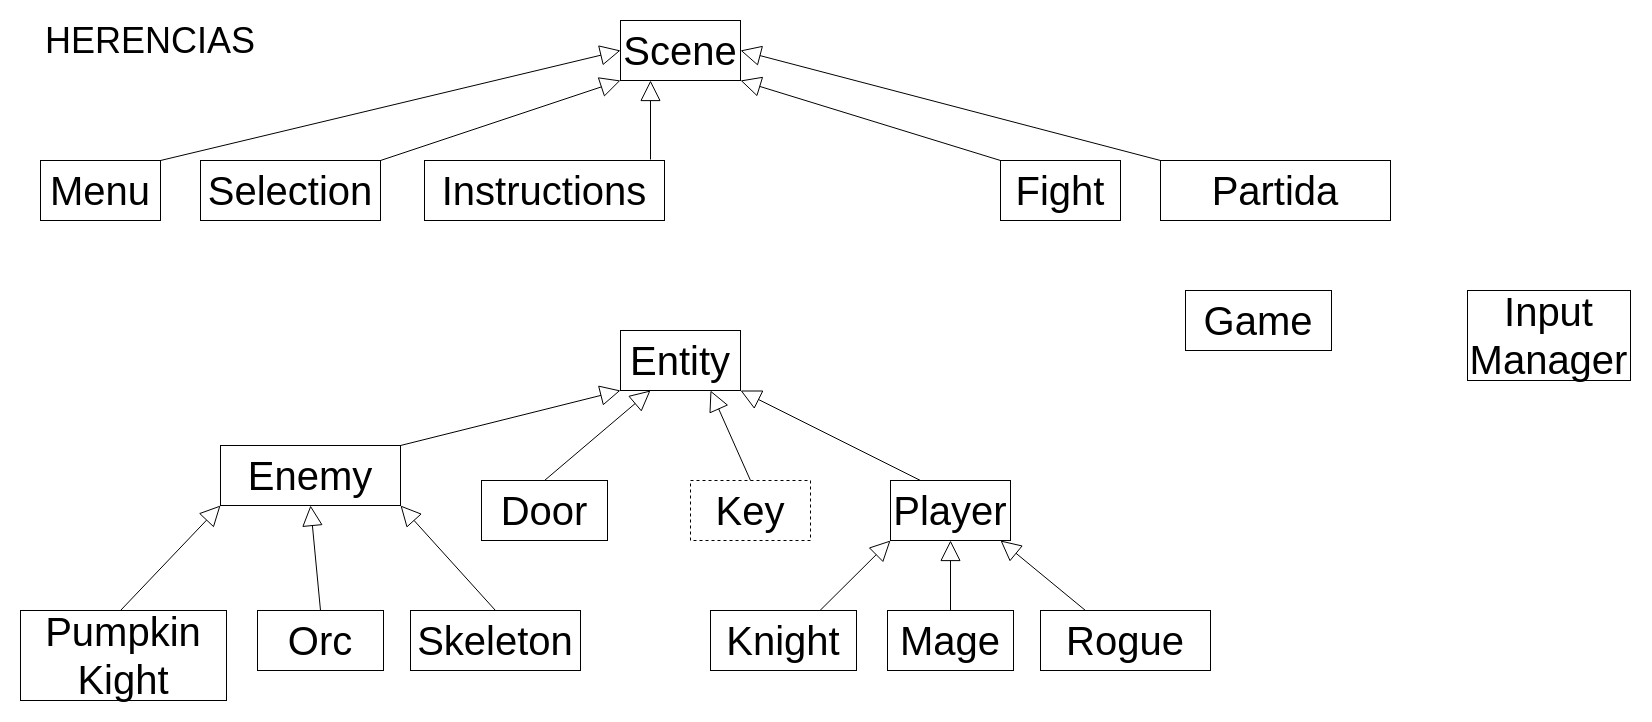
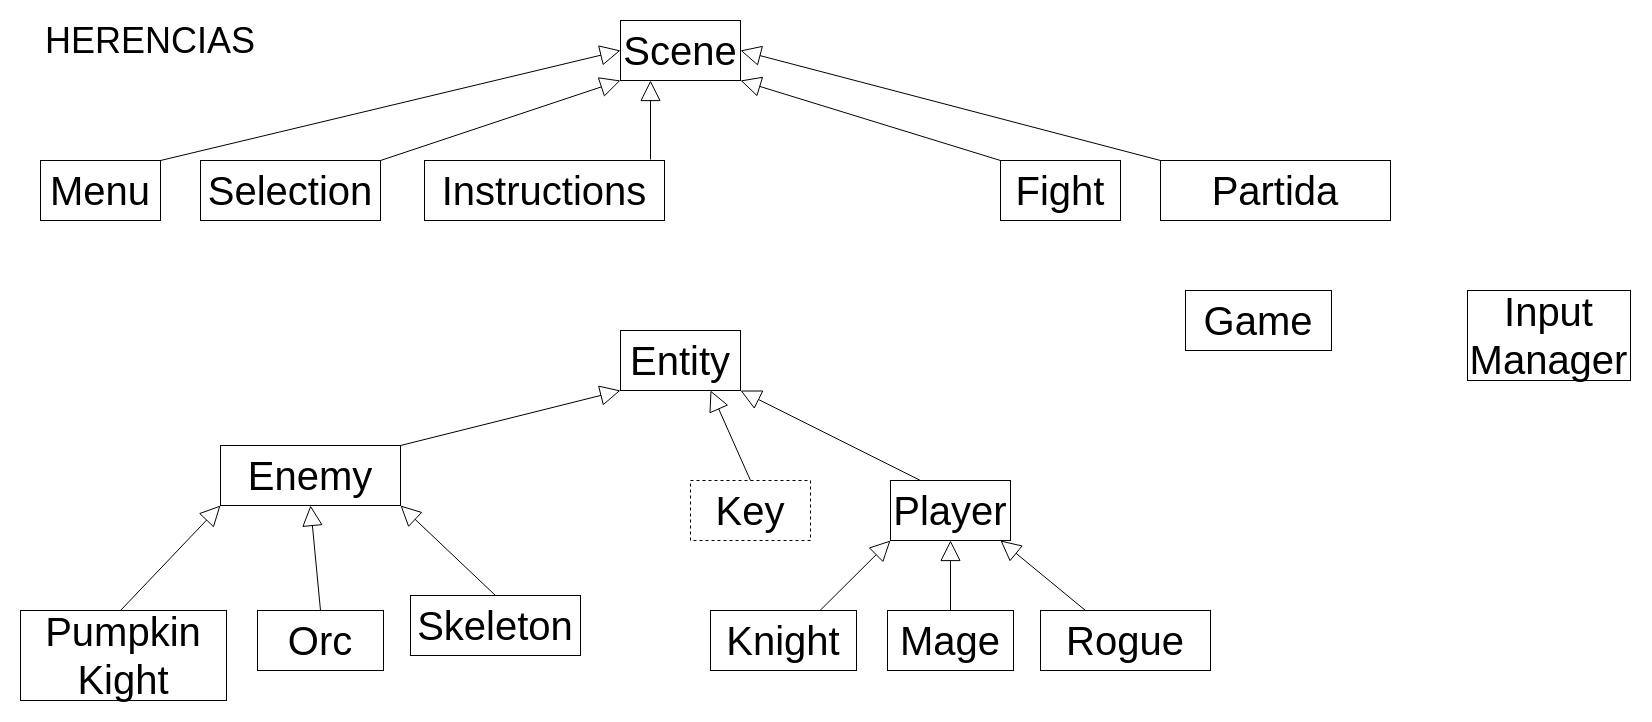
- <mxCell id="33" value="" style="endArrow=block;html=1;entryX=0.25;entryY=1;entryDx=0;entryDy=0;endFill=0;exitX=0.5;exitY=0;exitDx=0;exitDy=0;endSize=18;" edge="1" parent="1" source="10" target="8"><mxGeometry width="50" height="50" relative="1" as="geometry"><mxPoint x="760" y="490" as="sourcePoint" /><mxPoint x="690" y="400" as="targetPoint" /></mxGeometry></mxCell>
- <mxCell id="10" value="Door" style="rounded=0;whiteSpace=wrap;html=1;fontSize=40;" parent="1" vertex="1"><mxGeometry x="481" y="480" width="126" height="60" as="geometry" /></mxCell>
- <mxCell id="14" value="Skeleton" style="rounded=0;whiteSpace=wrap;html=1;fontSize=40;" parent="1" vertex="1"><mxGeometry x="410" y="610" width="170" height="60" as="geometry" /></mxCell>
+ <mxCell id="14" value="Skeleton" style="rounded=0;whiteSpace=wrap;html=1;fontSize=40;" parent="1" vertex="1"><mxGeometry x="410" y="595" width="170" height="60" as="geometry" /></mxCell>
